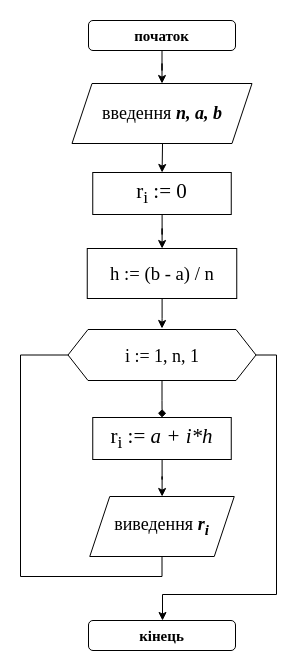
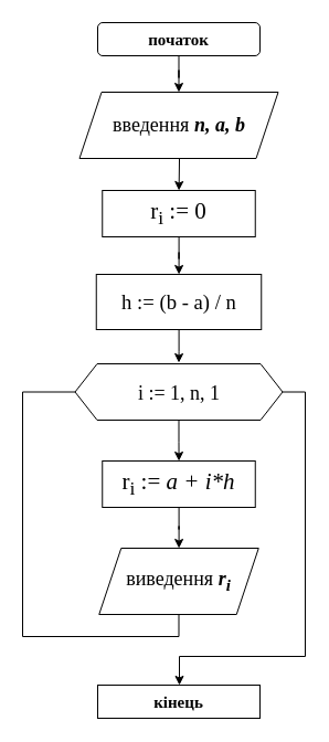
- <mxCell id="11" value="" style="edgeStyle=orthogonalEdgeStyle;rounded=0;orthogonalLoop=1;jettySize=auto;html=1;fontFamily=Times New Roman;fontSize=18;endArrow=diamond;" edge="1" parent="1" source="13" target="15"><mxGeometry relative="1" as="geometry" /></mxCell>
+ <mxCell id="11" value="" style="edgeStyle=orthogonalEdgeStyle;rounded=0;orthogonalLoop=1;jettySize=auto;html=1;fontFamily=Times New Roman;fontSize=18;" edge="1" parent="1" source="13" target="15"><mxGeometry relative="1" as="geometry" /></mxCell>
- <mxCell id="9" value="&lt;font style=&quot;font-size: 15px&quot; face=&quot;Times New Roman&quot;&gt;&lt;b&gt;кінець&lt;/b&gt;&lt;/font&gt;" style="rounded=1;whiteSpace=wrap;html=1;fontSize=15;" vertex="1" parent="1"><mxGeometry x="88" y="620" width="147" height="30" as="geometry" /></mxCell>
+ <mxCell id="9" value="&lt;font style=&quot;font-size: 15px&quot; face=&quot;Times New Roman&quot;&gt;&lt;b&gt;кінець&lt;/b&gt;&lt;/font&gt;" style="whiteSpace=wrap;html=1;fontSize=15;rounded=0;" vertex="1" parent="1"><mxGeometry x="88" y="620" width="147" height="30" as="geometry" /></mxCell>
